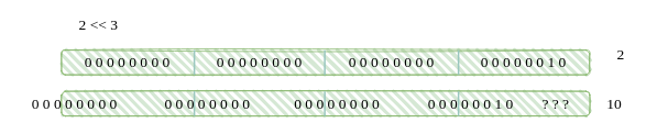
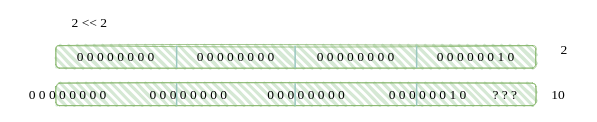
- <mxCell id="2" value="&lt;font style=&quot;font-size: 18px&quot; face=&quot;Comic Sans MS&quot;&gt;2 &amp;lt;&amp;lt; 3&lt;/font&gt;" style="text;html=1;strokeColor=none;fillColor=none;align=center;verticalAlign=middle;whiteSpace=wrap;rounded=0;" vertex="1" parent="1"><mxGeometry x="74" y="20" width="90" height="20" as="geometry" /></mxCell>
+ <mxCell id="2" value="&lt;font style=&quot;font-size: 18px&quot; face=&quot;Comic Sans MS&quot;&gt;2 &amp;lt;&amp;lt; 2&lt;/font&gt;" style="text;html=1;strokeColor=none;fillColor=none;align=center;verticalAlign=middle;whiteSpace=wrap;rounded=0;" vertex="1" parent="1"><mxGeometry x="74" y="20" width="90" height="20" as="geometry" /></mxCell>
